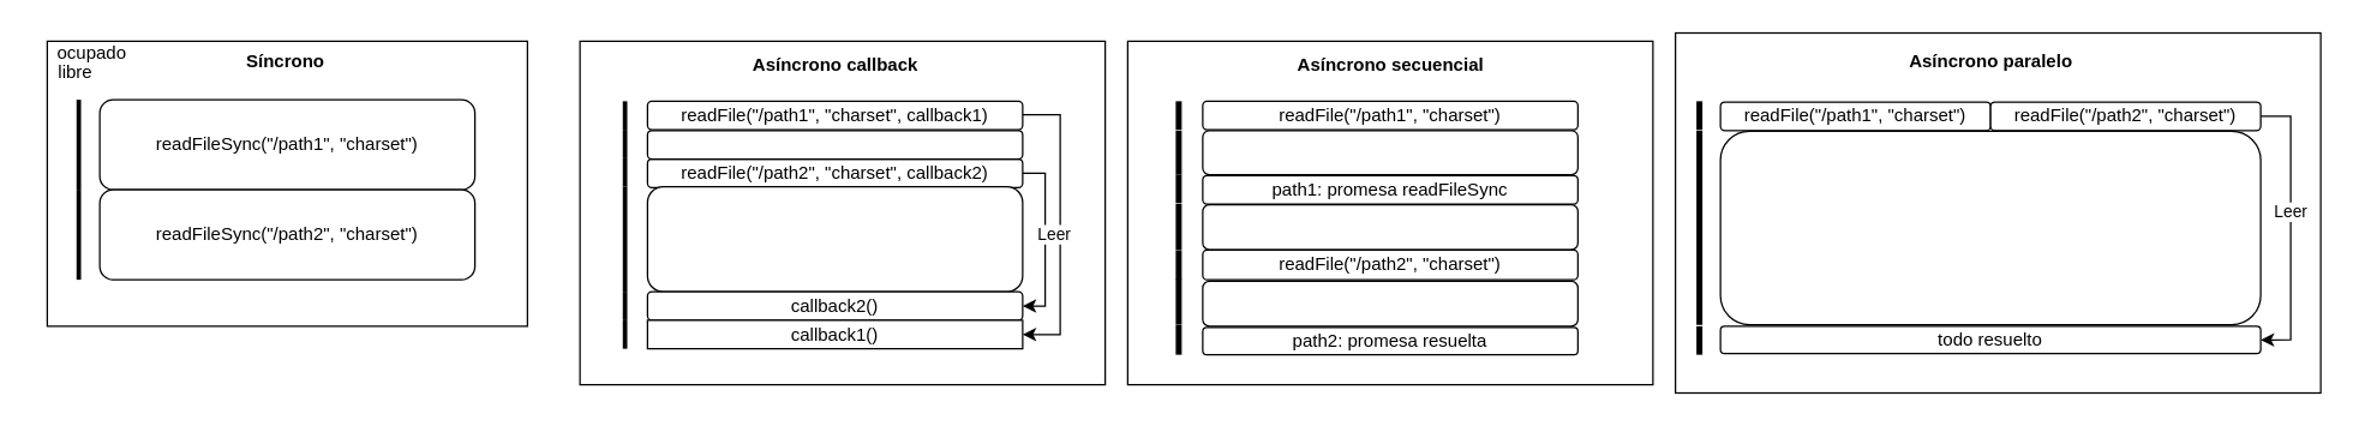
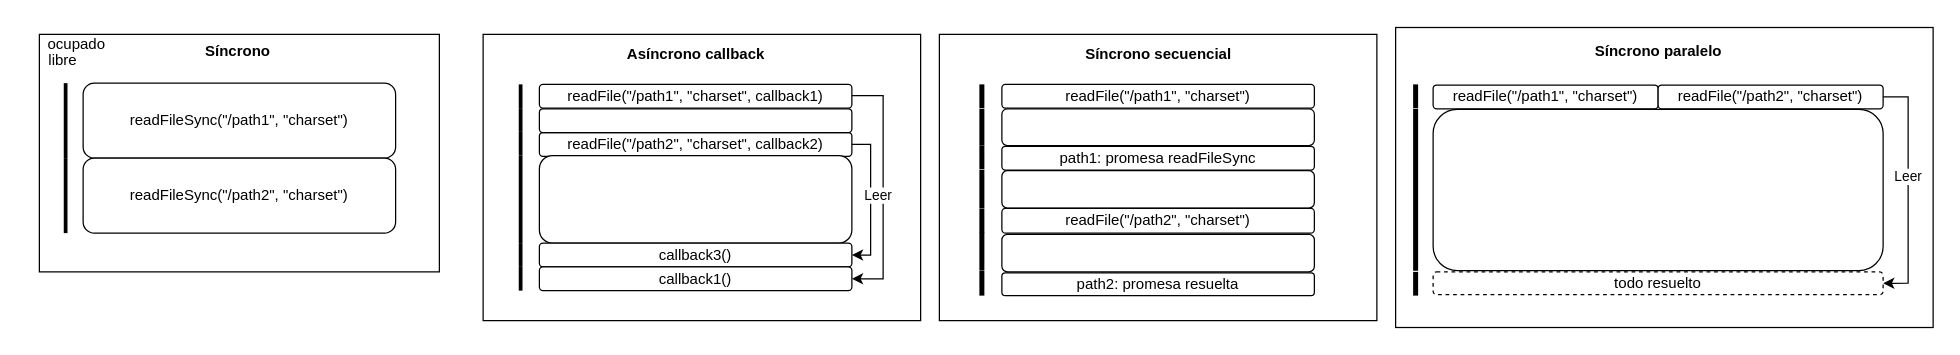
- <mxCell id="39" value="Asíncrono paralelo" style="text;html=1;align=center;verticalAlign=middle;whiteSpace=wrap;rounded=0;fontStyle=1" parent="1" vertex="1"><mxGeometry x="1235.5" y="26" width="181" height="30" as="geometry" /></mxCell>
+ <mxCell id="39" value="Síncrono paralelo" style="text;html=1;align=center;verticalAlign=middle;whiteSpace=wrap;rounded=0;fontStyle=1" parent="1" vertex="1"><mxGeometry x="1235.5" y="26" width="181" height="30" as="geometry" /></mxCell>
- <mxCell id="21" value="Asíncrono secuencial" style="text;html=1;align=center;verticalAlign=middle;whiteSpace=wrap;rounded=0;fontStyle=1" parent="1" vertex="1"><mxGeometry x="835.5" y="28" width="181" height="30" as="geometry" /></mxCell>
+ <mxCell id="21" value="Síncrono secuencial" style="text;html=1;align=center;verticalAlign=middle;whiteSpace=wrap;rounded=0;fontStyle=1" parent="1" vertex="1"><mxGeometry x="835.5" y="28" width="181" height="30" as="geometry" /></mxCell>
- <mxCell id="17" value="callback2()" style="rounded=1;whiteSpace=wrap;html=1;fillColor=light-dark(#FFFFFF,#EC4A4D);" parent="1" vertex="1"><mxGeometry x="431" y="194" width="250" height="19" as="geometry" /></mxCell>
+ <mxCell id="17" value="callback3()" style="rounded=1;whiteSpace=wrap;html=1;fillColor=light-dark(#FFFFFF,#EC4A4D);" parent="1" vertex="1"><mxGeometry x="431" y="194" width="250" height="19" as="geometry" /></mxCell>
- <mxCell id="18" value="callback1()" style="whiteSpace=wrap;html=1;fillColor=light-dark(#FFFFFF,#EC4A4D);rounded=0;" parent="1" vertex="1"><mxGeometry x="431" y="213" width="250" height="19" as="geometry" /></mxCell>
+ <mxCell id="18" value="callback1()" style="rounded=1;whiteSpace=wrap;html=1;fillColor=light-dark(#FFFFFF,#EC4A4D);" parent="1" vertex="1"><mxGeometry x="431" y="213" width="250" height="19" as="geometry" /></mxCell>
- <mxCell id="38" value="todo resuelto" style="rounded=1;whiteSpace=wrap;html=1;fillColor=light-dark(#FFFFFF,#EC4A4D);" parent="1" vertex="1"><mxGeometry x="1146" y="217" width="360" height="18.25" as="geometry" /></mxCell>
+ <mxCell id="38" value="todo resuelto" style="rounded=1;whiteSpace=wrap;html=1;fillColor=light-dark(#FFFFFF,#EC4A4D);dashed=1;" parent="1" vertex="1"><mxGeometry x="1146" y="217" width="360" height="18.25" as="geometry" /></mxCell>
